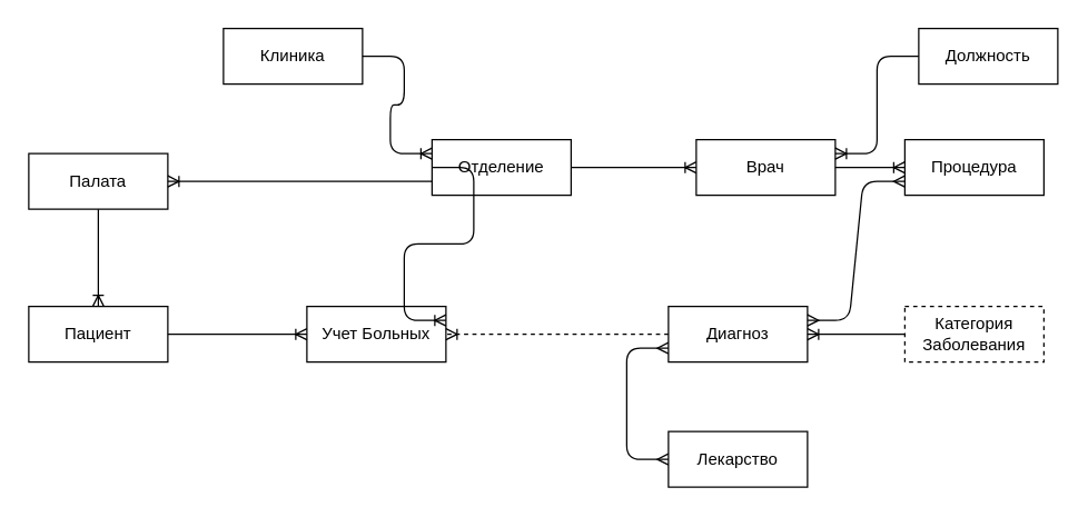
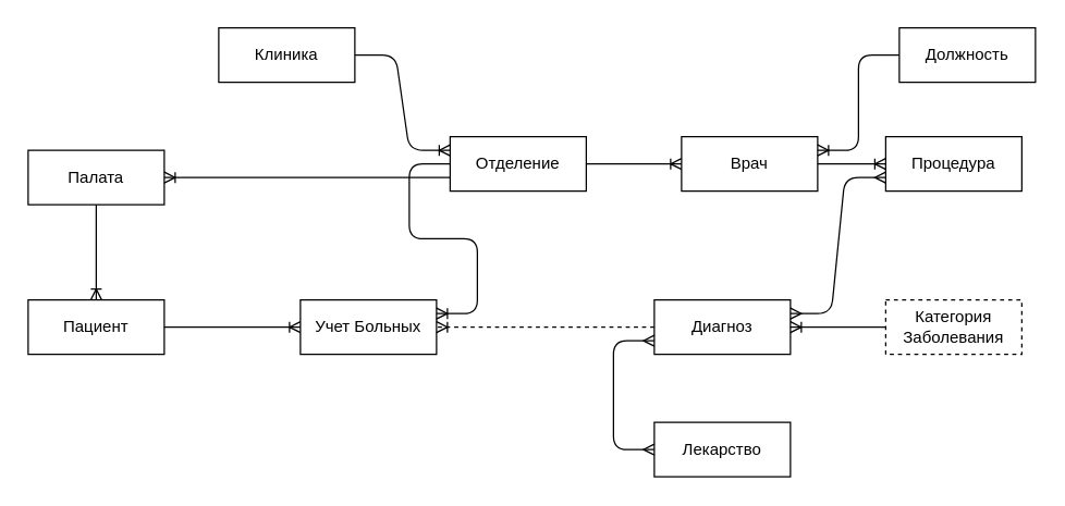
- <mxCell id="5" value="Отделение" style="whiteSpace=wrap;html=1;align=center;" vertex="1" parent="1"><mxGeometry x="310" y="100" width="100" height="40" as="geometry" /></mxCell>
+ <mxCell id="5" value="Отделение" style="whiteSpace=wrap;html=1;align=center;" vertex="1" parent="1"><mxGeometry x="330" y="100" width="100" height="40" as="geometry" /></mxCell>
